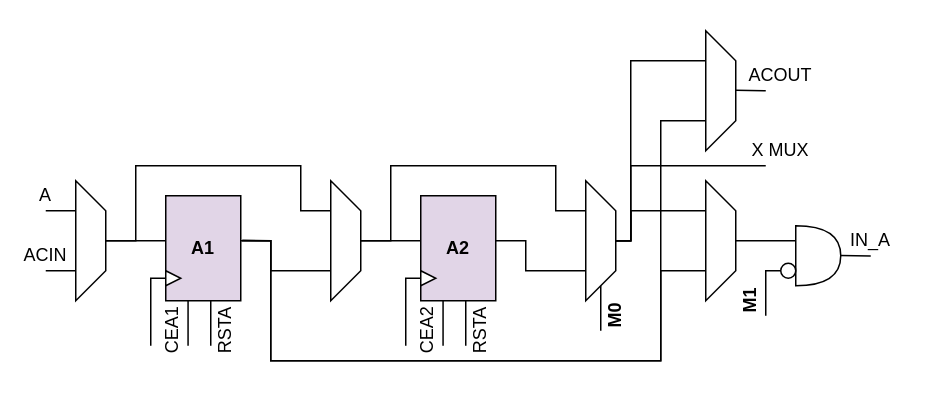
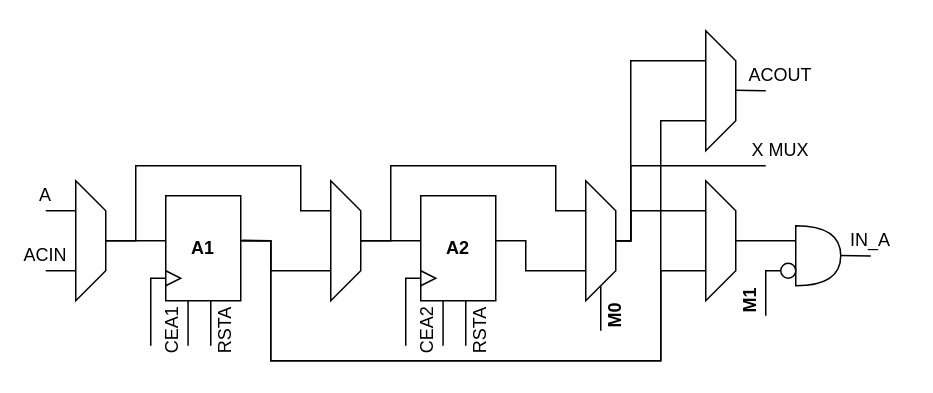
- <mxCell id="39" value="A1" style="rounded=0;whiteSpace=wrap;html=1;fontStyle=1;fillColor=#e1d5e7;" parent="1" vertex="1"><mxGeometry x="110" y="130" width="50" height="70" as="geometry" /></mxCell>
+ <mxCell id="39" value="A1" style="rounded=0;whiteSpace=wrap;html=1;fontStyle=1" parent="1" vertex="1"><mxGeometry x="110" y="130" width="50" height="70" as="geometry" /></mxCell>
- <mxCell id="29" value="A2" style="rounded=0;whiteSpace=wrap;html=1;fontStyle=1;fillColor=#e1d5e7;" parent="28" vertex="1"><mxGeometry x="20" width="50" height="70" as="geometry" /></mxCell>
+ <mxCell id="29" value="A2" style="rounded=0;whiteSpace=wrap;html=1;fontStyle=1" parent="28" vertex="1"><mxGeometry x="20" width="50" height="70" as="geometry" /></mxCell>
